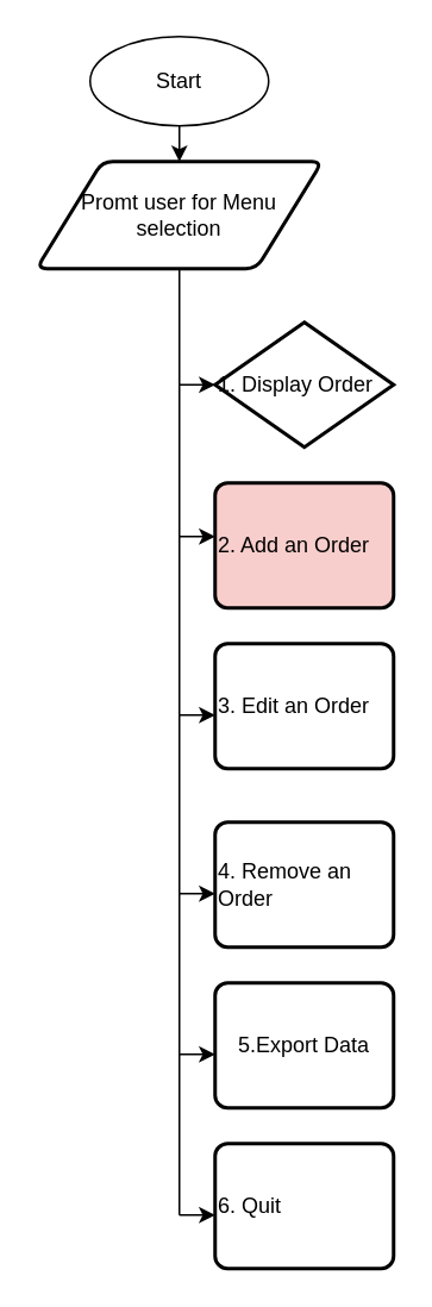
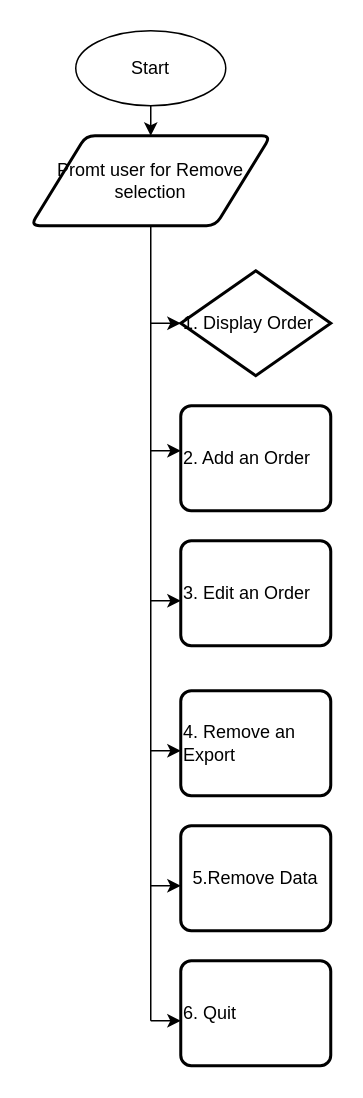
- <mxCell id="3" value="Promt user for Menu selection" style="shape=parallelogram;html=1;strokeWidth=2;perimeter=parallelogramPerimeter;whiteSpace=wrap;rounded=1;arcSize=12;size=0.23;" vertex="1" parent="1"><mxGeometry x="20" y="90" width="160" height="60" as="geometry" /></mxCell>
+ <mxCell id="3" value="Promt user for Remove selection" style="shape=parallelogram;html=1;strokeWidth=2;perimeter=parallelogramPerimeter;whiteSpace=wrap;rounded=1;arcSize=12;size=0.23;" vertex="1" parent="1"><mxGeometry x="20" y="90" width="160" height="60" as="geometry" /></mxCell>
- <mxCell id="5" value="2. Add an Order" style="rounded=1;whiteSpace=wrap;html=1;absoluteArcSize=1;arcSize=14;strokeWidth=2;align=left;fillColor=#f8cecc;" vertex="1" parent="1"><mxGeometry x="120" y="270" width="100" height="70" as="geometry" /></mxCell>
+ <mxCell id="5" value="2. Add an Order" style="rounded=1;whiteSpace=wrap;html=1;absoluteArcSize=1;arcSize=14;strokeWidth=2;align=left;" vertex="1" parent="1"><mxGeometry x="120" y="270" width="100" height="70" as="geometry" /></mxCell>
- <mxCell id="7" value="4. Remove an Order" style="rounded=1;whiteSpace=wrap;html=1;absoluteArcSize=1;arcSize=14;strokeWidth=2;align=left;" vertex="1" parent="1"><mxGeometry x="120" y="460" width="100" height="70" as="geometry" /></mxCell>
+ <mxCell id="7" value="4. Remove an Export" style="rounded=1;whiteSpace=wrap;html=1;absoluteArcSize=1;arcSize=14;strokeWidth=2;align=left;" vertex="1" parent="1"><mxGeometry x="120" y="460" width="100" height="70" as="geometry" /></mxCell>
- <mxCell id="6" value="5.Export Data" style="rounded=1;whiteSpace=wrap;html=1;absoluteArcSize=1;arcSize=14;strokeWidth=2;" vertex="1" parent="1"><mxGeometry x="120" y="550" width="100" height="70" as="geometry" /></mxCell>
+ <mxCell id="6" value="5.Remove Data" style="rounded=1;whiteSpace=wrap;html=1;absoluteArcSize=1;arcSize=14;strokeWidth=2;" vertex="1" parent="1"><mxGeometry x="120" y="550" width="100" height="70" as="geometry" /></mxCell>
